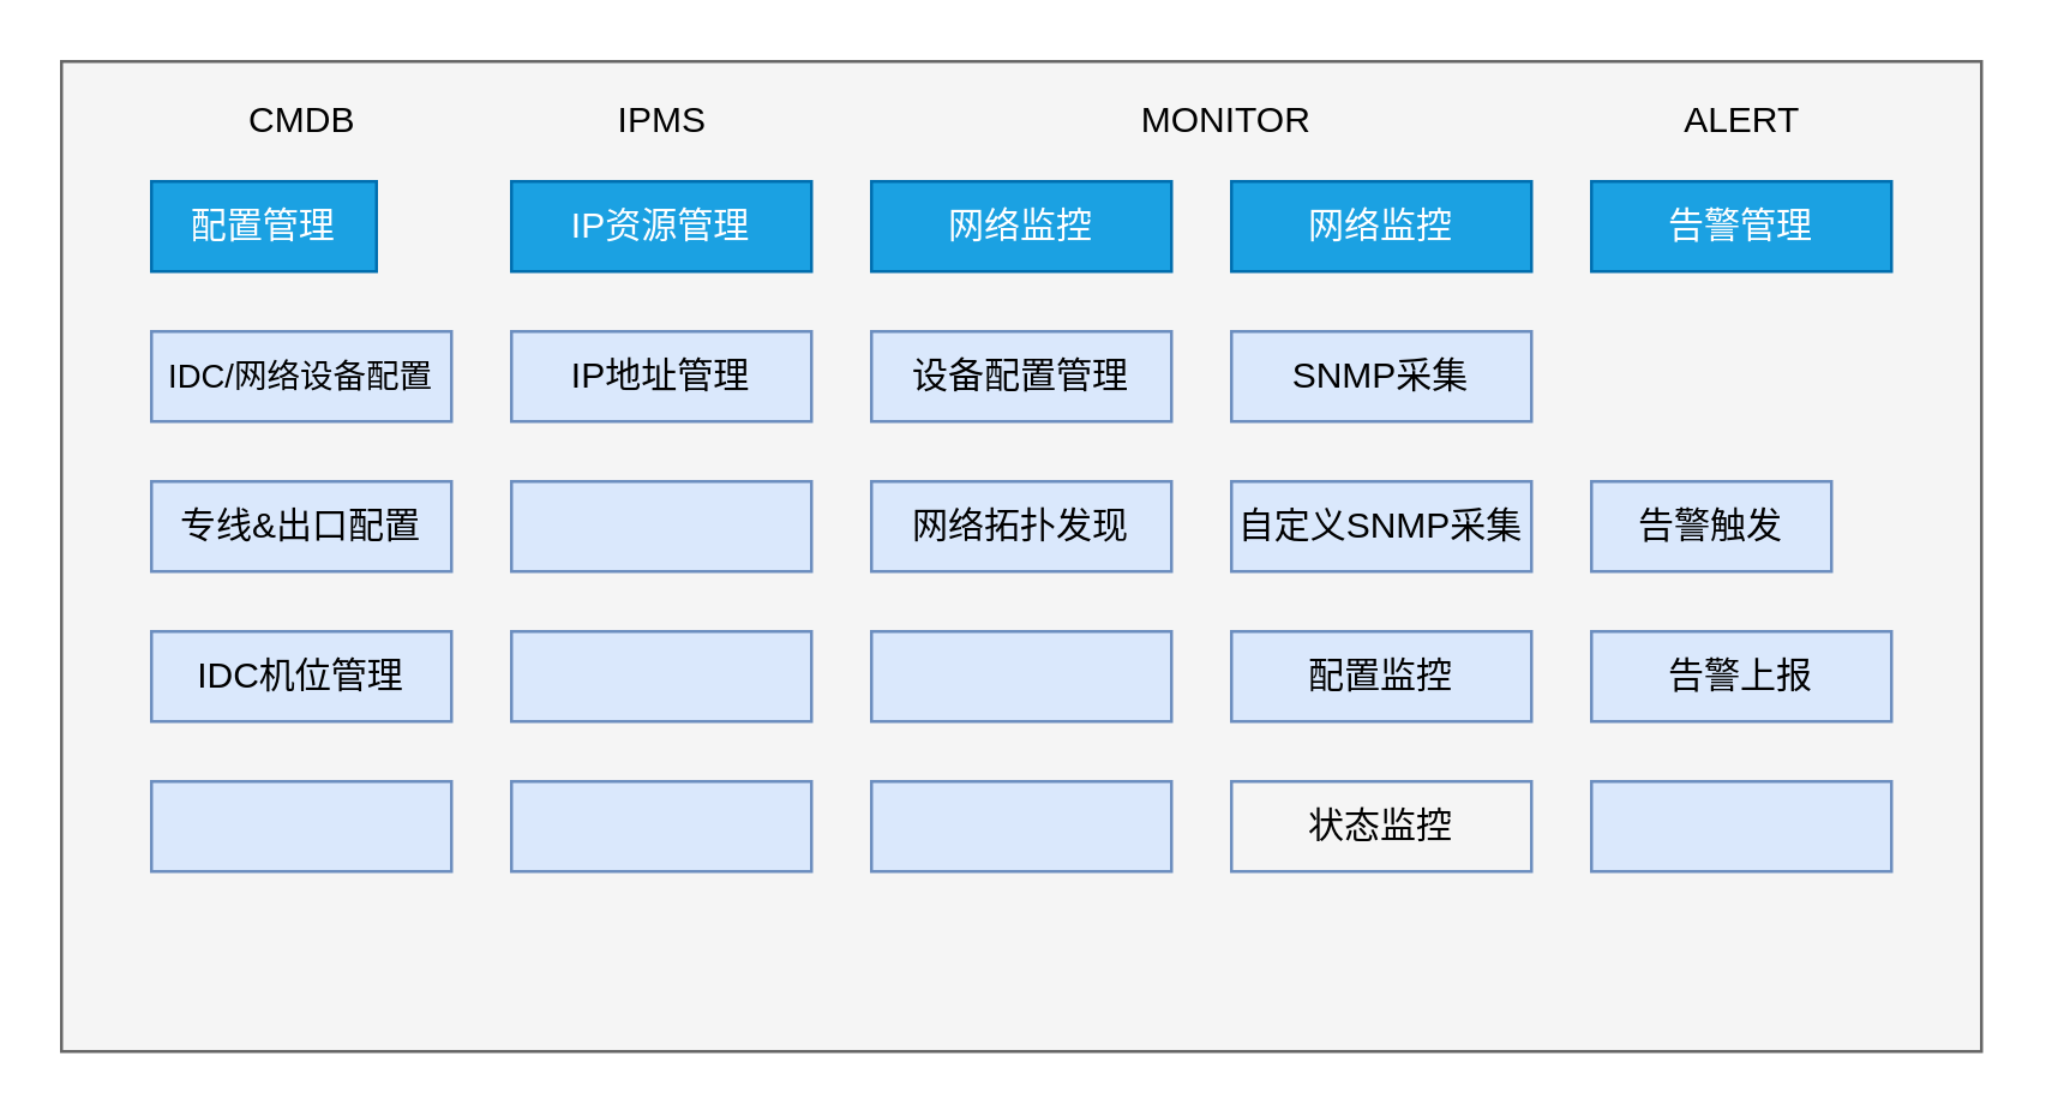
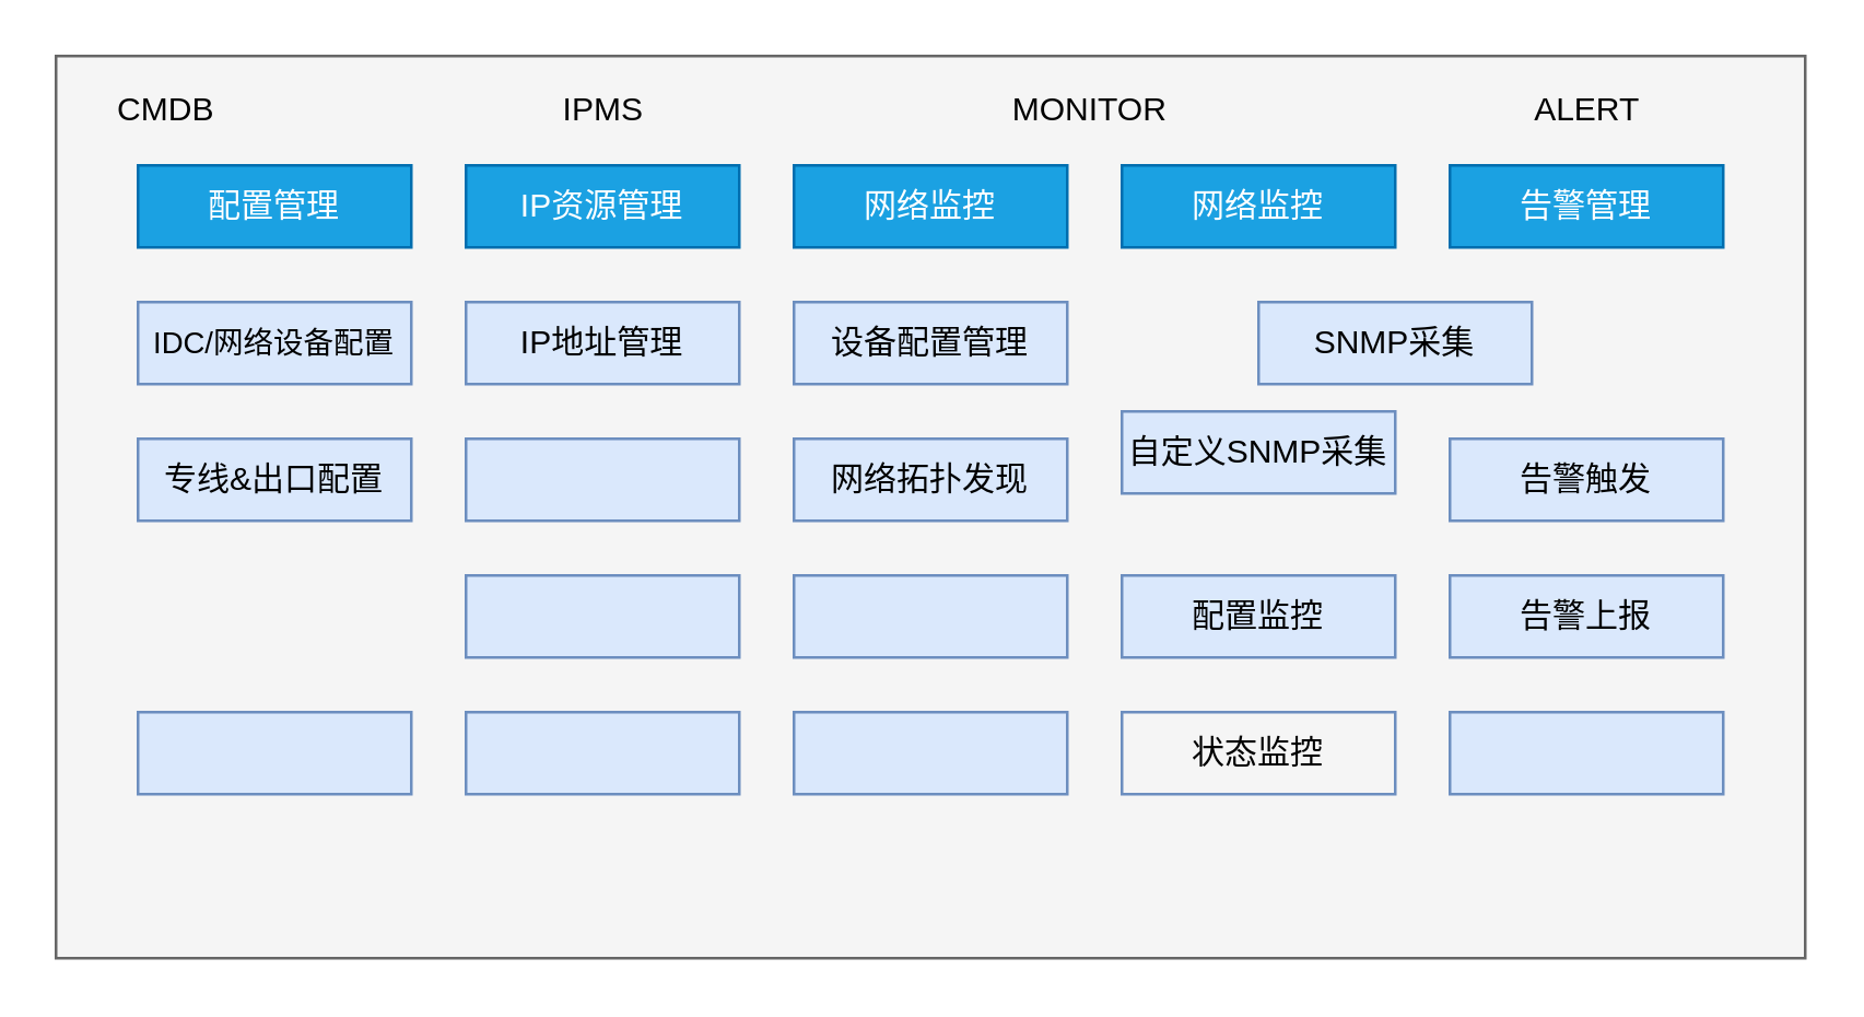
- <mxCell id="13" value="CMDB" style="text;html=1;resizable=0;autosize=1;align=center;verticalAlign=middle;points=[];fillColor=none;strokeColor=none;rounded=0;" vertex="1" parent="1"><mxGeometry x="75" y="30" width="50" height="20" as="geometry" /></mxCell>
+ <mxCell id="13" value="CMDB" style="text;html=1;resizable=0;autosize=1;align=center;verticalAlign=middle;points=[];fillColor=none;strokeColor=none;rounded=0;" vertex="1" parent="1"><mxGeometry x="35" y="30" width="50" height="20" as="geometry" /></mxCell>
- <mxCell id="19" value="MONITOR" style="text;html=1;resizable=0;autosize=1;align=center;verticalAlign=middle;points=[];fillColor=none;strokeColor=none;rounded=0;" vertex="1" parent="1"><mxGeometry x="373" y="30" width="70" height="20" as="geometry" /></mxCell>
+ <mxCell id="19" value="MONITOR" style="text;html=1;resizable=0;autosize=1;align=center;verticalAlign=middle;points=[];fillColor=none;strokeColor=none;rounded=0;" vertex="1" parent="1"><mxGeometry x="363" y="30" width="70" height="20" as="geometry" /></mxCell>
- <mxCell id="3" value="配置管理" style="rounded=0;whiteSpace=wrap;html=1;fillColor=#1ba1e2;strokeColor=#006EAF;fontColor=#ffffff;" vertex="1" parent="1"><mxGeometry x="50" y="60" width="75" height="30" as="geometry" /></mxCell>
+ <mxCell id="3" value="配置管理" style="rounded=0;whiteSpace=wrap;html=1;fillColor=#1ba1e2;strokeColor=#006EAF;fontColor=#ffffff;" vertex="1" parent="1"><mxGeometry x="50" y="60" width="100" height="30" as="geometry" /></mxCell>
- <mxCell id="15" value="&lt;span&gt;SNMP采集&lt;/span&gt;" style="rounded=0;whiteSpace=wrap;html=1;fillColor=#dae8fc;strokeColor=#6c8ebf;" vertex="1" parent="1"><mxGeometry x="410" y="110" width="100" height="30" as="geometry" /></mxCell>
+ <mxCell id="15" value="&lt;span&gt;SNMP采集&lt;/span&gt;" style="rounded=0;whiteSpace=wrap;html=1;fillColor=#dae8fc;strokeColor=#6c8ebf;" vertex="1" parent="1"><mxGeometry x="460" y="110" width="100" height="30" as="geometry" /></mxCell>
- <mxCell id="16" value="&lt;span&gt;自定义SNMP采集&lt;/span&gt;" style="rounded=0;whiteSpace=wrap;html=1;fillColor=#dae8fc;strokeColor=#6c8ebf;" vertex="1" parent="1"><mxGeometry x="410" y="160" width="100" height="30" as="geometry" /></mxCell>
+ <mxCell id="16" value="&lt;span&gt;自定义SNMP采集&lt;/span&gt;" style="rounded=0;whiteSpace=wrap;html=1;fillColor=#dae8fc;strokeColor=#6c8ebf;" vertex="1" parent="1"><mxGeometry x="410" y="150" width="100" height="30" as="geometry" /></mxCell>
- <mxCell id="21" value="告警触发" style="rounded=0;whiteSpace=wrap;html=1;fillColor=#dae8fc;strokeColor=#6c8ebf;" vertex="1" parent="1"><mxGeometry x="530" y="160" width="80" height="30" as="geometry" /></mxCell>
+ <mxCell id="21" value="告警触发" style="rounded=0;whiteSpace=wrap;html=1;fillColor=#dae8fc;strokeColor=#6c8ebf;" vertex="1" parent="1"><mxGeometry x="530" y="160" width="100" height="30" as="geometry" /></mxCell>
- <mxCell id="6" value="IDC机位管理" style="rounded=0;whiteSpace=wrap;html=1;fillColor=#dae8fc;strokeColor=#6c8ebf;" vertex="1" parent="1"><mxGeometry x="50" y="210" width="100" height="30" as="geometry" /></mxCell>
